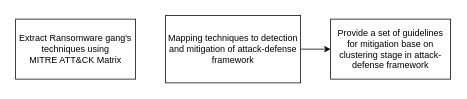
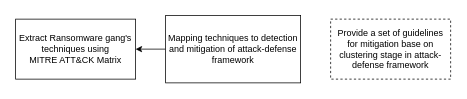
- <mxCell id="3" value="" style="edgeStyle=orthogonalEdgeStyle;rounded=0;orthogonalLoop=1;jettySize=auto;html=1;" parent="1" source="4" target="5" edge="1"><mxGeometry relative="1" as="geometry" /></mxCell>
+ <mxCell id="3" value="" style="edgeStyle=orthogonalEdgeStyle;rounded=0;orthogonalLoop=1;jettySize=auto;html=1;" parent="1" source="4" target="2" edge="1"><mxGeometry relative="1" as="geometry" /></mxCell>
- <mxCell id="5" value="Provide a set of guidelines for mitigation base on clustering stage in attack-defense framework" style="whiteSpace=wrap;html=1;rounded=0;" parent="1" vertex="1"><mxGeometry x="440" y="25" width="160" height="80" as="geometry" /></mxCell>
+ <mxCell id="5" value="Provide a set of guidelines for mitigation base on clustering stage in attack-defense framework" style="whiteSpace=wrap;html=1;rounded=0;dashed=1;" parent="1" vertex="1"><mxGeometry x="440" y="25" width="160" height="80" as="geometry" /></mxCell>
